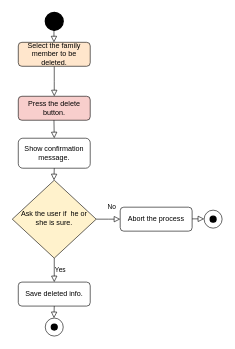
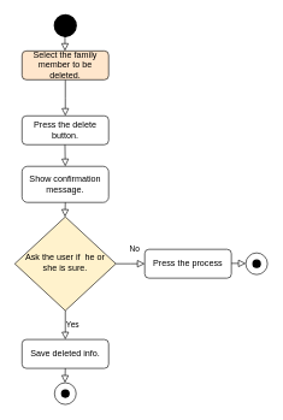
- <mxCell id="8" value="Press the delete button." style="rounded=1;whiteSpace=wrap;html=1;fontSize=12;glass=0;strokeWidth=1;shadow=0;fillColor=#f8cecc;" vertex="1" parent="1"><mxGeometry x="30" y="160" width="120" height="40" as="geometry" /></mxCell>
+ <mxCell id="8" value="Press the delete button." style="rounded=1;whiteSpace=wrap;html=1;fontSize=12;glass=0;strokeWidth=1;shadow=0;" vertex="1" parent="1"><mxGeometry x="30" y="160" width="120" height="40" as="geometry" /></mxCell>
- <mxCell id="21" value="Abort the process" style="rounded=1;whiteSpace=wrap;html=1;fontSize=12;glass=0;strokeWidth=1;shadow=0;" vertex="1" parent="1"><mxGeometry x="200" y="345" width="120" height="40" as="geometry" /></mxCell>
+ <mxCell id="21" value="Press the process" style="rounded=1;whiteSpace=wrap;html=1;fontSize=12;glass=0;strokeWidth=1;shadow=0;" vertex="1" parent="1"><mxGeometry x="200" y="345" width="120" height="40" as="geometry" /></mxCell>
